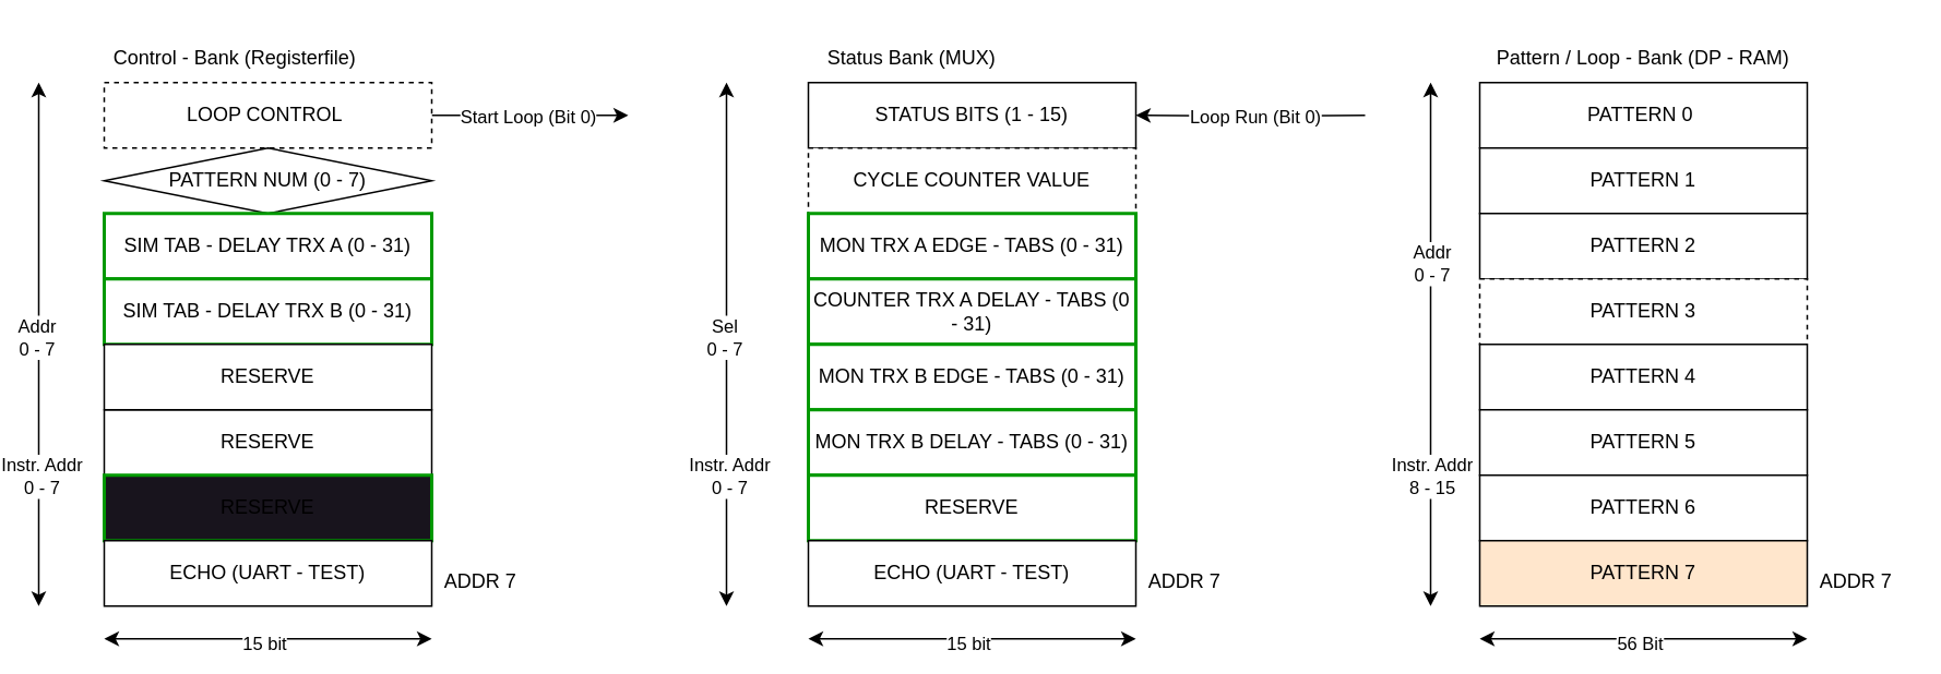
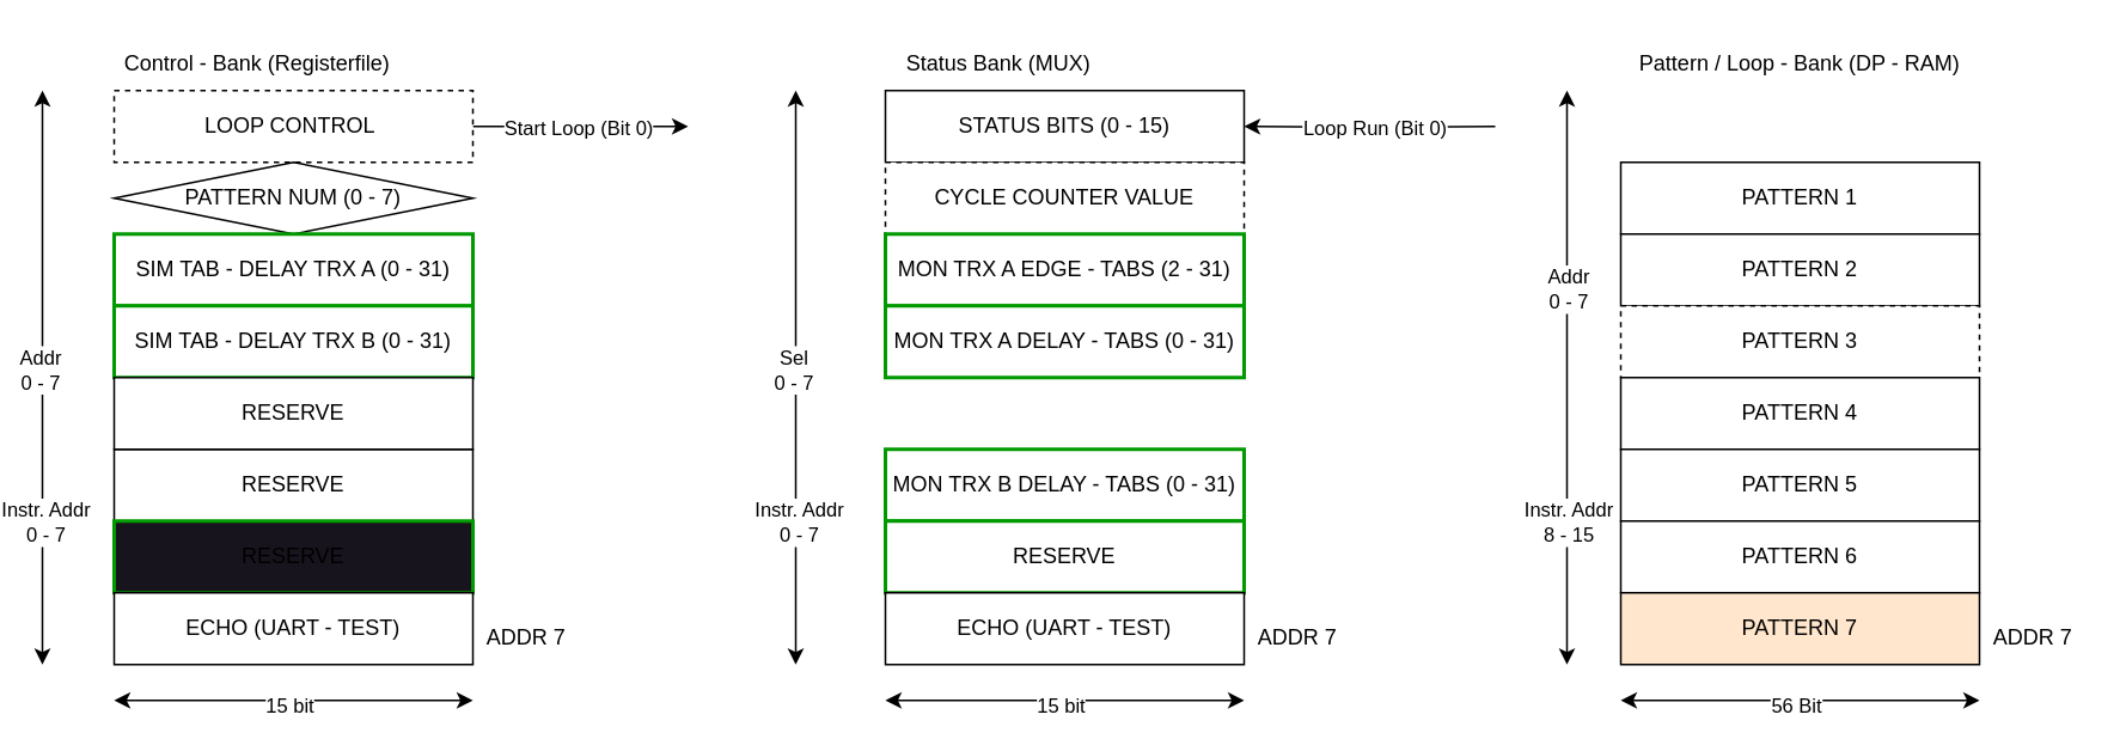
- <mxCell id="19" value="STATUS BITS (1 - 15)" style="rounded=0;whiteSpace=wrap;html=1;" parent="1" vertex="1"><mxGeometry x="490" y="50" width="200" height="40" as="geometry" /></mxCell>
+ <mxCell id="19" value="STATUS BITS (0 - 15)" style="rounded=0;whiteSpace=wrap;html=1;" parent="1" vertex="1"><mxGeometry x="490" y="50" width="200" height="40" as="geometry" /></mxCell>
- <mxCell id="35" value="PATTERN 0&amp;nbsp;" style="rounded=0;whiteSpace=wrap;html=1;" parent="1" vertex="1"><mxGeometry x="900" y="50" width="200" height="40" as="geometry" /></mxCell>
- <mxCell id="21" value="MON TRX A EDGE - TABS (0 - 31)" style="rounded=0;whiteSpace=wrap;html=1;strokeColor=#009900;strokeWidth=2;" parent="1" vertex="1"><mxGeometry x="490" y="130" width="200" height="40" as="geometry" /></mxCell>
+ <mxCell id="21" value="MON TRX A EDGE - TABS (2 - 31)" style="rounded=0;whiteSpace=wrap;html=1;strokeColor=#009900;strokeWidth=2;" parent="1" vertex="1"><mxGeometry x="490" y="130" width="200" height="40" as="geometry" /></mxCell>
- <mxCell id="22" value="COUNTER TRX A DELAY - TABS (0 - 31)" style="rounded=0;whiteSpace=wrap;html=1;strokeColor=#009900;strokeWidth=2;" parent="1" vertex="1"><mxGeometry x="490" y="170" width="200" height="40" as="geometry" /></mxCell>
+ <mxCell id="22" value="MON TRX A DELAY - TABS (0 - 31)" style="rounded=0;whiteSpace=wrap;html=1;strokeColor=#009900;strokeWidth=2;" parent="1" vertex="1"><mxGeometry x="490" y="170" width="200" height="40" as="geometry" /></mxCell>
- <mxCell id="23" value="MON TRX B EDGE - TABS (0 - 31)" style="rounded=0;whiteSpace=wrap;html=1;strokeColor=#009900;strokeWidth=2;" parent="1" vertex="1"><mxGeometry x="490" y="210" width="200" height="40" as="geometry" /></mxCell>
